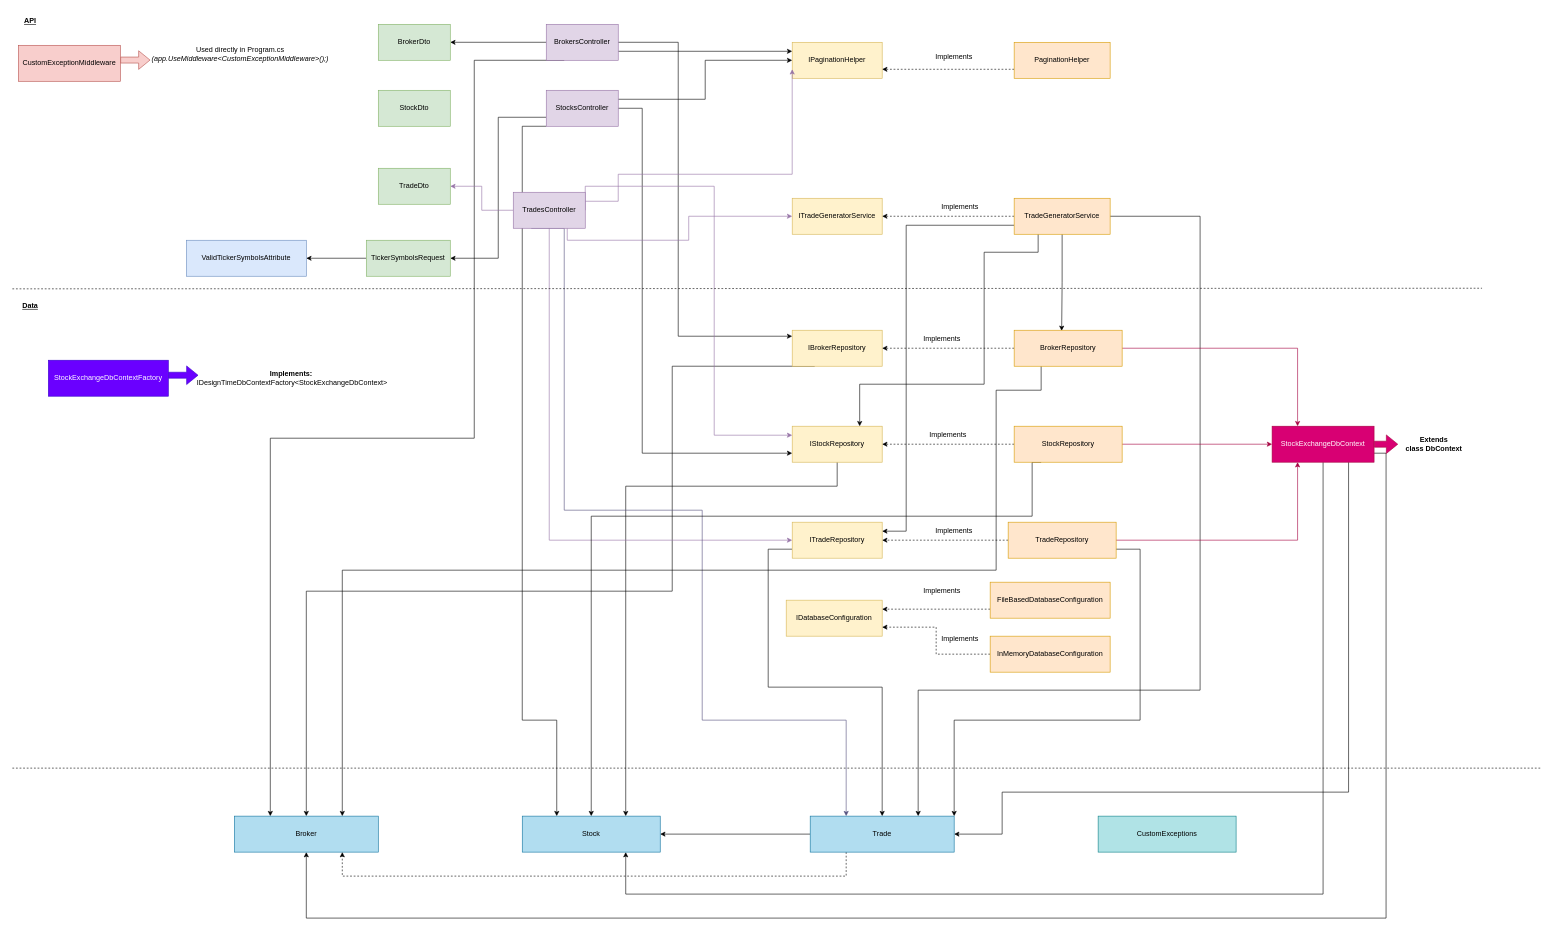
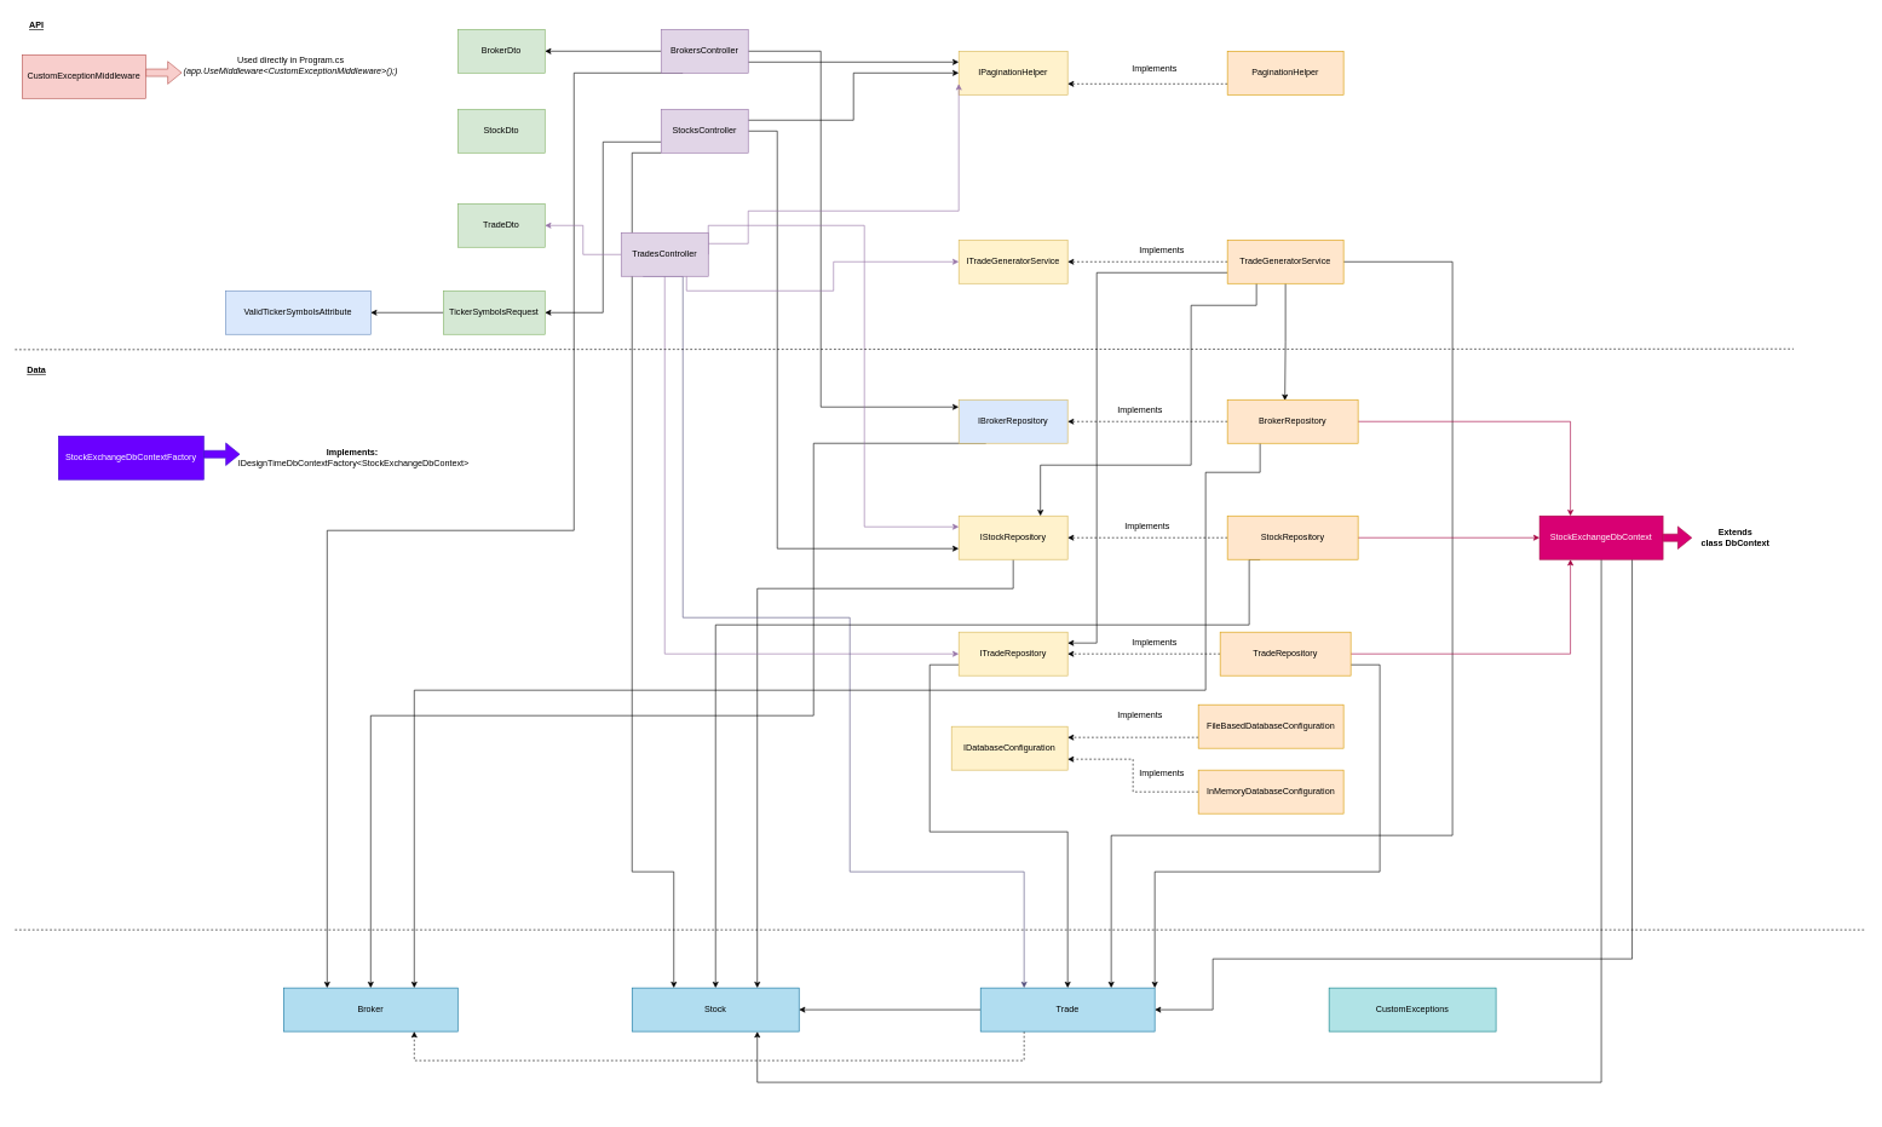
- <mxCell id="8" value="IBrokerRepository" style="rounded=0;whiteSpace=wrap;html=1;fillColor=#fff2cc;strokeColor=#d6b656;" vertex="1" parent="1"><mxGeometry x="1320" y="550" width="150" height="60" as="geometry" /></mxCell>
+ <mxCell id="8" value="IBrokerRepository" style="rounded=0;whiteSpace=wrap;html=1;fillColor=#dae8fc;strokeColor=#d6b656;" vertex="1" parent="1"><mxGeometry x="1320" y="550" width="150" height="60" as="geometry" /></mxCell>
- <mxCell id="66" style="edgeStyle=orthogonalEdgeStyle;rounded=0;orthogonalLoop=1;jettySize=auto;html=1;exitX=1;exitY=0.75;exitDx=0;exitDy=0;entryX=0.5;entryY=1;entryDx=0;entryDy=0;" edge="1" parent="1" source="67" target="81"><mxGeometry relative="1" as="geometry"><Array as="points"><mxPoint x="2310" y="755" /><mxPoint x="2310" y="1530" /><mxPoint x="510" y="1530" /></Array></mxGeometry></mxCell>
